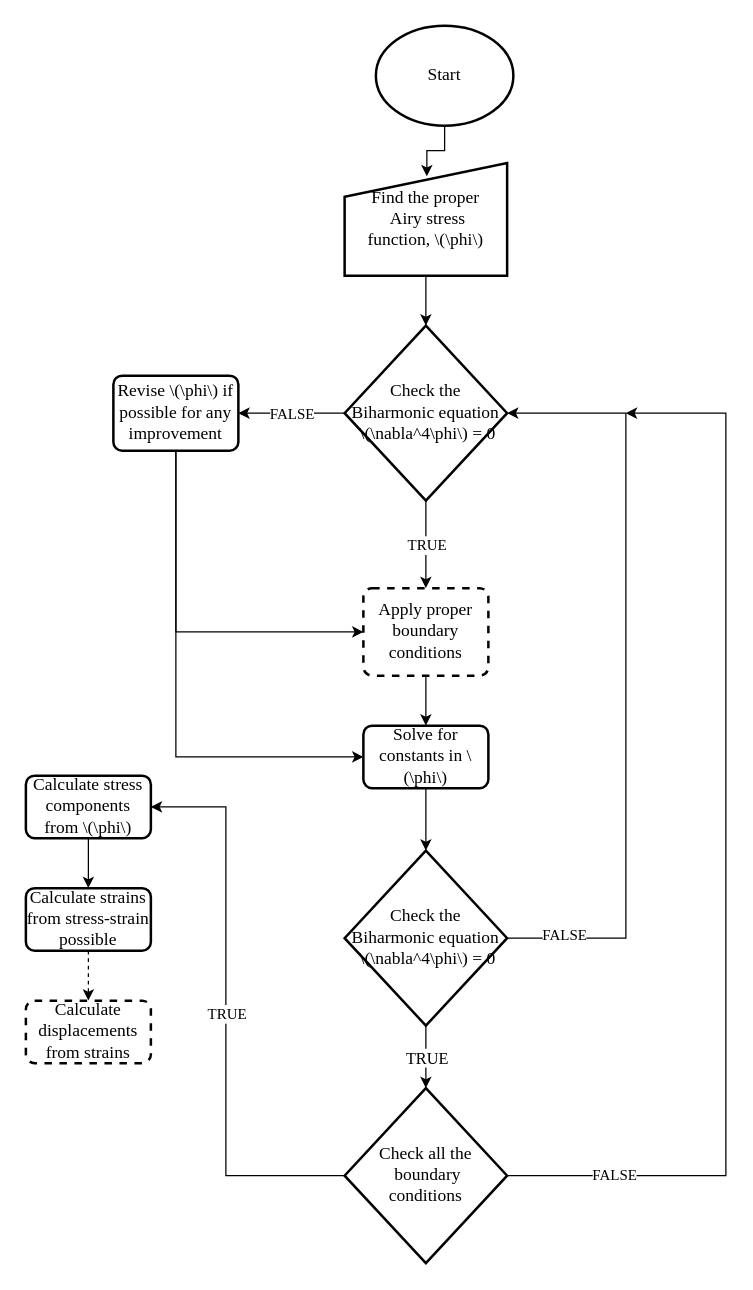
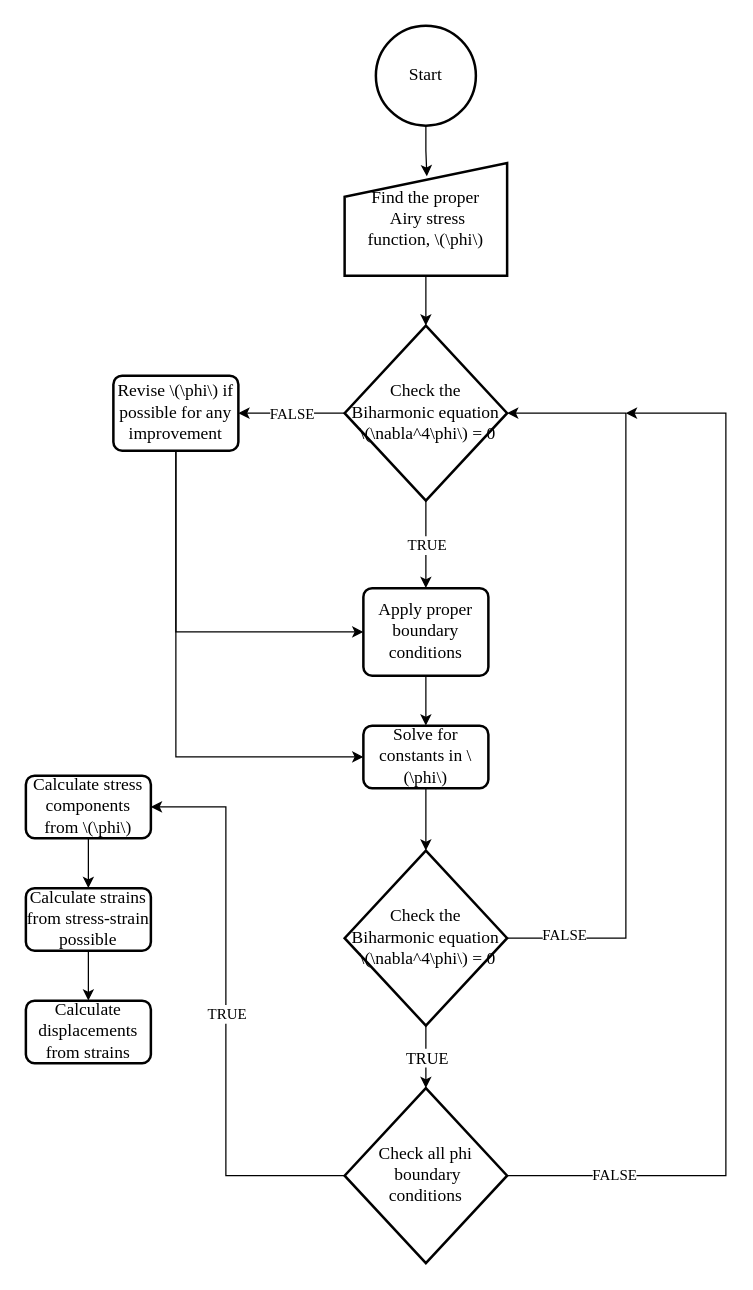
- <mxCell id="3" value="Start" style="strokeWidth=2;html=1;shape=mxgraph.flowchart.start_2;whiteSpace=wrap;fontFamily=Times New Roman;fontSize=14;fillColor=none;" parent="1" vertex="1"><mxGeometry x="300" y="20" width="110" height="80" as="geometry" /></mxCell>
+ <mxCell id="3" value="Start" style="strokeWidth=2;html=1;shape=mxgraph.flowchart.start_2;whiteSpace=wrap;fontFamily=Times New Roman;fontSize=14;fillColor=none;" parent="1" vertex="1"><mxGeometry x="300" y="20" width="80" height="80" as="geometry" /></mxCell>
- <mxCell id="8" value="Apply proper boundary conditions" style="rounded=1;whiteSpace=wrap;html=1;absoluteArcSize=1;arcSize=14;strokeWidth=2;fontFamily=Times New Roman;fontSize=14;fillColor=none;dashed=1;" parent="1" vertex="1"><mxGeometry x="290" y="470" width="100" height="70" as="geometry" /></mxCell>
+ <mxCell id="8" value="Apply proper boundary conditions" style="rounded=1;whiteSpace=wrap;html=1;absoluteArcSize=1;arcSize=14;strokeWidth=2;fontFamily=Times New Roman;fontSize=14;fillColor=none;" parent="1" vertex="1"><mxGeometry x="290" y="470" width="100" height="70" as="geometry" /></mxCell>
- <mxCell id="30" style="edgeStyle=orthogonalEdgeStyle;rounded=0;orthogonalLoop=1;jettySize=auto;html=1;entryX=0.5;entryY=0;entryDx=0;entryDy=0;fontFamily=Times New Roman;fontSize=12;dashed=1;" parent="1" source="31" target="32" edge="1"><mxGeometry relative="1" as="geometry" /></mxCell>
+ <mxCell id="30" style="edgeStyle=orthogonalEdgeStyle;rounded=0;orthogonalLoop=1;jettySize=auto;html=1;entryX=0.5;entryY=0;entryDx=0;entryDy=0;fontFamily=Times New Roman;fontSize=12;" parent="1" source="31" target="32" edge="1"><mxGeometry relative="1" as="geometry" /></mxCell>
- <mxCell id="32" value="Calculate displacements from strains" style="rounded=1;whiteSpace=wrap;html=1;absoluteArcSize=1;arcSize=14;strokeWidth=2;fontFamily=Times New Roman;fontSize=14;fillColor=none;dashed=1;" parent="1" vertex="1"><mxGeometry x="20" y="800" width="100" height="50" as="geometry" /></mxCell>
+ <mxCell id="32" value="Calculate displacements from strains" style="rounded=1;whiteSpace=wrap;html=1;absoluteArcSize=1;arcSize=14;strokeWidth=2;fontFamily=Times New Roman;fontSize=14;fillColor=none;" parent="1" vertex="1"><mxGeometry x="20" y="800" width="100" height="50" as="geometry" /></mxCell>
- <mxCell id="14" value="Check all the&lt;br style=&quot;font-size: 14px;&quot;&gt;&amp;nbsp;boundary &lt;br style=&quot;font-size: 14px;&quot;&gt;conditions" style="strokeWidth=2;html=1;shape=mxgraph.flowchart.decision;whiteSpace=wrap;fontFamily=Times New Roman;fontSize=14;fillColor=none;" parent="1" vertex="1"><mxGeometry x="275" y="870" width="130" height="140" as="geometry" /></mxCell>
+ <mxCell id="14" value="Check all phi&lt;br style=&quot;font-size: 14px;&quot;&gt;&amp;nbsp;boundary &lt;br style=&quot;font-size: 14px;&quot;&gt;conditions" style="strokeWidth=2;html=1;shape=mxgraph.flowchart.decision;whiteSpace=wrap;fontFamily=Times New Roman;fontSize=14;fillColor=none;" parent="1" vertex="1"><mxGeometry x="275" y="870" width="130" height="140" as="geometry" /></mxCell>
